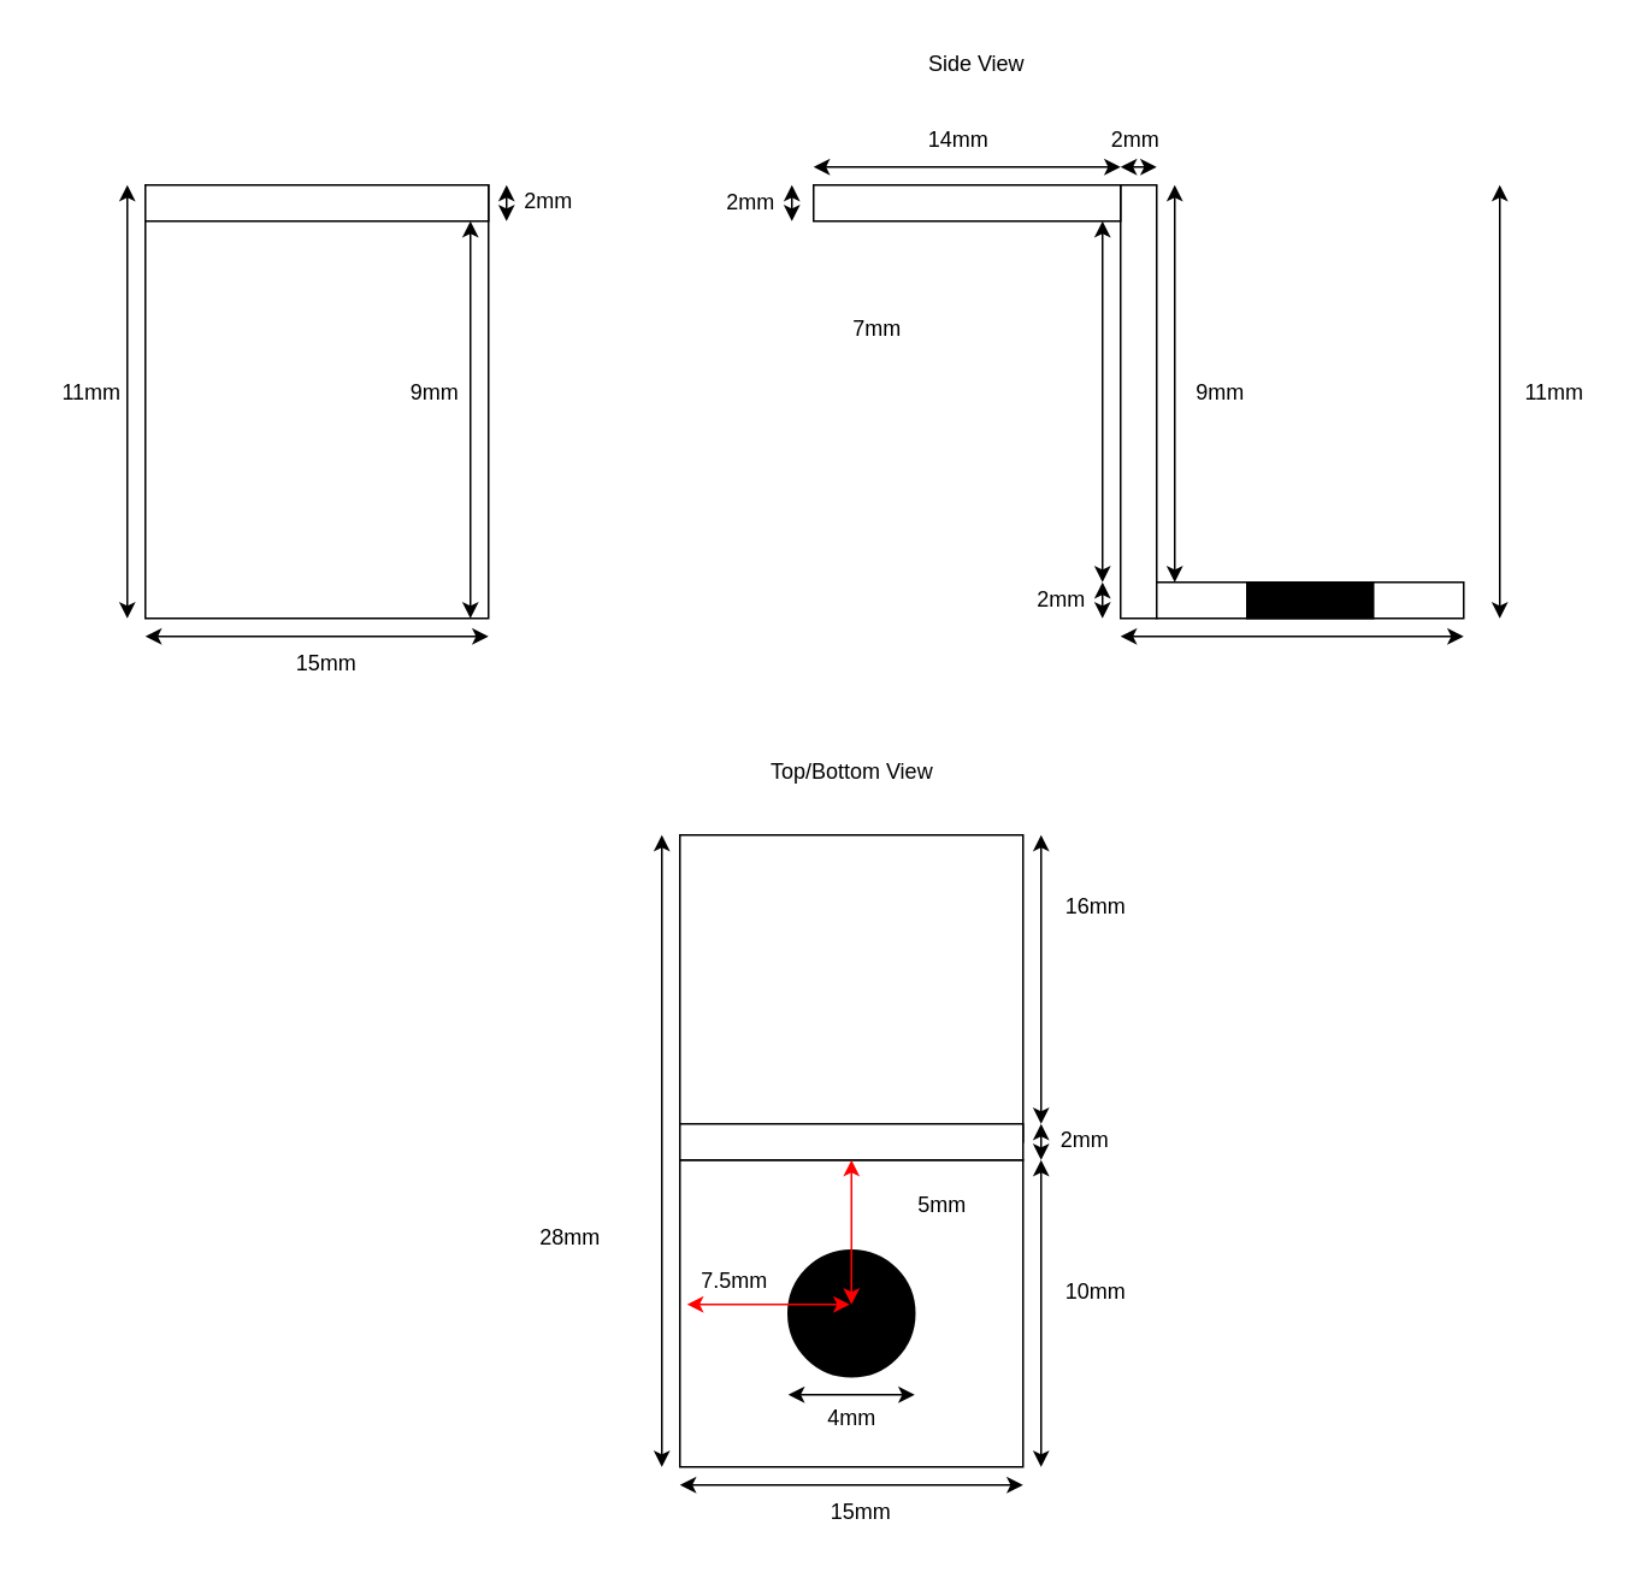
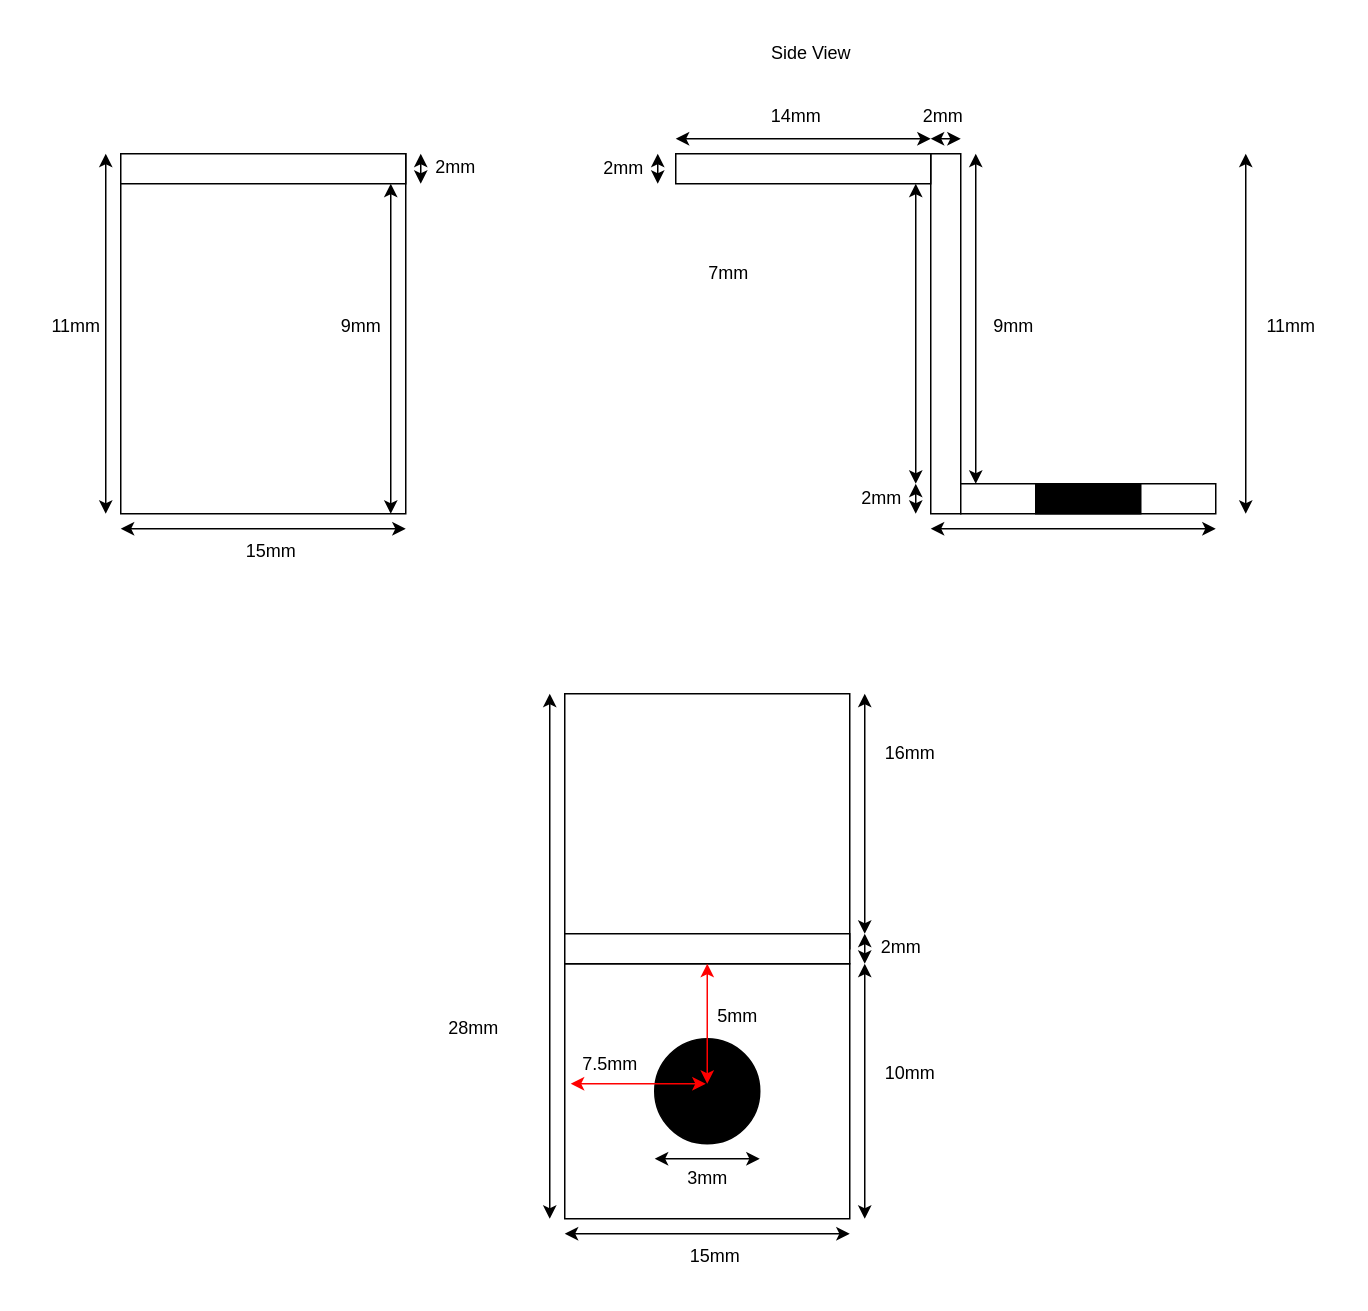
- <mxCell id="4" value="Top/Bottom View" style="text;html=1;align=center;verticalAlign=middle;resizable=0;points=[];autosize=1;strokeColor=none;fillColor=none;" parent="1" vertex="1"><mxGeometry x="416" y="412" width="110" height="30" as="geometry" /></mxCell>
- <mxCell id="40" value="5mm" style="text;html=1;align=center;verticalAlign=middle;resizable=0;points=[];autosize=1;strokeColor=none;fillColor=none;" vertex="1" parent="1"><mxGeometry x="496" y="652" width="50" height="30" as="geometry" /></mxCell>
+ <mxCell id="40" value="5mm" style="text;html=1;align=center;verticalAlign=middle;resizable=0;points=[];autosize=1;strokeColor=none;fillColor=none;" vertex="1" parent="1"><mxGeometry x="466" y="662" width="50" height="30" as="geometry" /></mxCell>
- <mxCell id="44" value="4mm" style="text;html=1;align=center;verticalAlign=middle;resizable=0;points=[];autosize=1;strokeColor=none;fillColor=none;" vertex="1" parent="1"><mxGeometry x="446" y="770" width="50" height="30" as="geometry" /></mxCell>
+ <mxCell id="44" value="3mm" style="text;html=1;align=center;verticalAlign=middle;resizable=0;points=[];autosize=1;strokeColor=none;fillColor=none;" vertex="1" parent="1"><mxGeometry x="446" y="770" width="50" height="30" as="geometry" /></mxCell>
